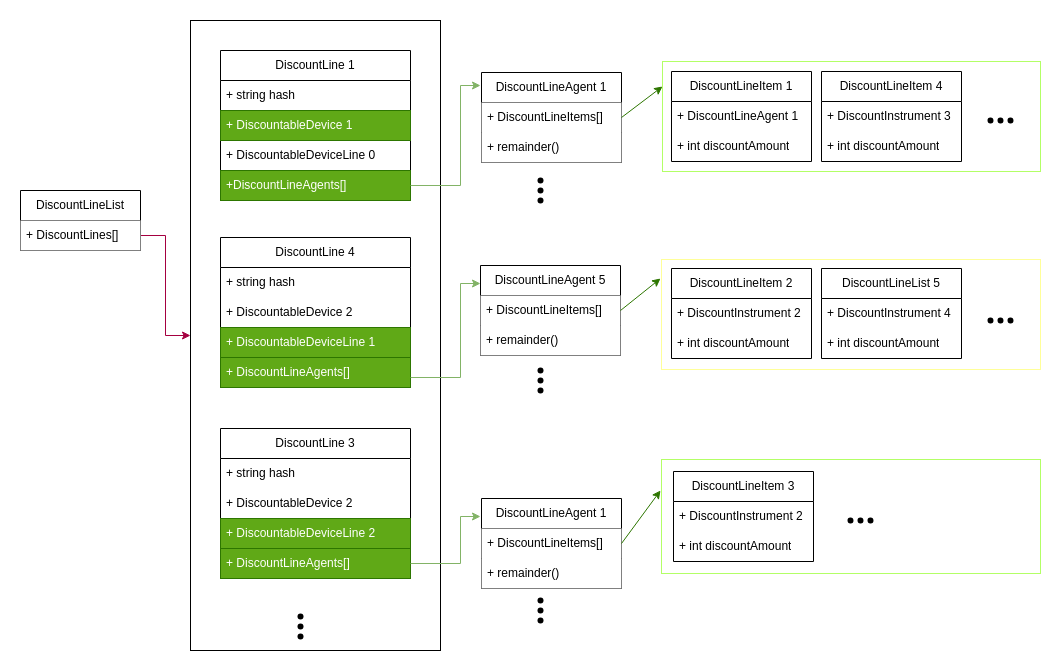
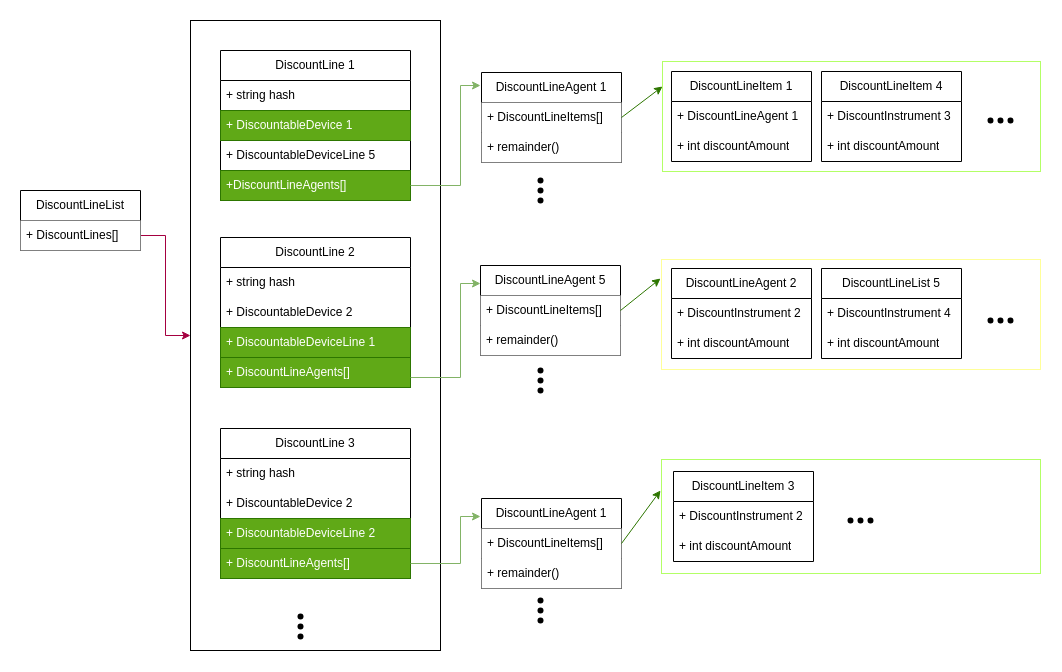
- <mxCell id="10" value="+ DiscountableDeviceLine 0" style="text;strokeColor=none;fillColor=none;align=left;verticalAlign=middle;spacingLeft=4;spacingRight=4;overflow=hidden;points=[[0,0.5],[1,0.5]];portConstraint=eastwest;rotatable=0;whiteSpace=wrap;html=1;" parent="7" vertex="1"><mxGeometry y="90" width="190" height="30" as="geometry" /></mxCell>
+ <mxCell id="10" value="+ DiscountableDeviceLine 5" style="text;strokeColor=none;fillColor=none;align=left;verticalAlign=middle;spacingLeft=4;spacingRight=4;overflow=hidden;points=[[0,0.5],[1,0.5]];portConstraint=eastwest;rotatable=0;whiteSpace=wrap;html=1;" parent="7" vertex="1"><mxGeometry y="90" width="190" height="30" as="geometry" /></mxCell>
- <mxCell id="12" value="DiscountLine 4" style="swimlane;fontStyle=0;childLayout=stackLayout;horizontal=1;startSize=30;horizontalStack=0;resizeParent=1;resizeParentMax=0;resizeLast=0;collapsible=1;marginBottom=0;whiteSpace=wrap;html=1;" parent="1" vertex="1"><mxGeometry x="220" y="237" width="190" height="150" as="geometry" /></mxCell>
+ <mxCell id="12" value="DiscountLine 2" style="swimlane;fontStyle=0;childLayout=stackLayout;horizontal=1;startSize=30;horizontalStack=0;resizeParent=1;resizeParentMax=0;resizeLast=0;collapsible=1;marginBottom=0;whiteSpace=wrap;html=1;" parent="1" vertex="1"><mxGeometry x="220" y="237" width="190" height="150" as="geometry" /></mxCell>
- <mxCell id="27" value="DiscountLineItem 2" style="swimlane;fontStyle=0;childLayout=stackLayout;horizontal=1;startSize=30;horizontalStack=0;resizeParent=1;resizeParentMax=0;resizeLast=0;collapsible=1;marginBottom=0;whiteSpace=wrap;html=1;strokeColor=default;fillColor=none;" parent="1" vertex="1"><mxGeometry x="671" y="268" width="140" height="90" as="geometry" /></mxCell>
+ <mxCell id="27" value="DiscountLineAgent 2" style="swimlane;fontStyle=0;childLayout=stackLayout;horizontal=1;startSize=30;horizontalStack=0;resizeParent=1;resizeParentMax=0;resizeLast=0;collapsible=1;marginBottom=0;whiteSpace=wrap;html=1;strokeColor=default;fillColor=none;" parent="1" vertex="1"><mxGeometry x="671" y="268" width="140" height="90" as="geometry" /></mxCell>
